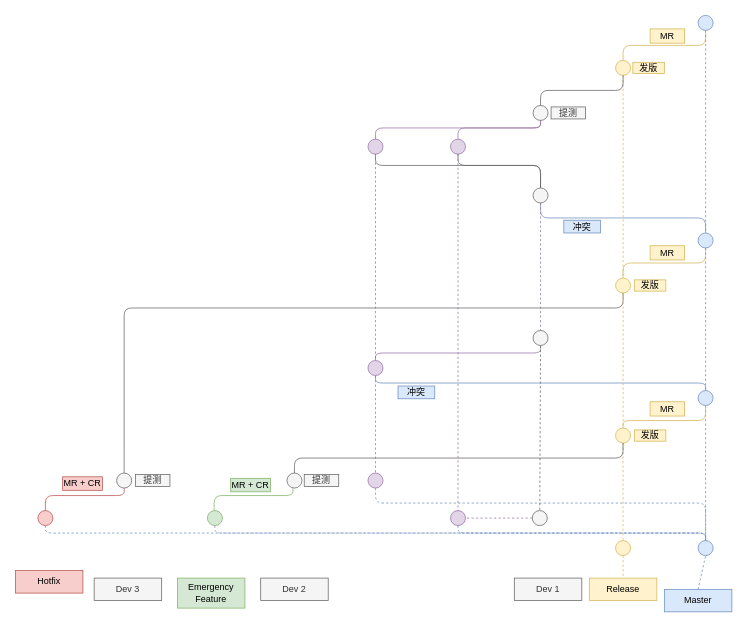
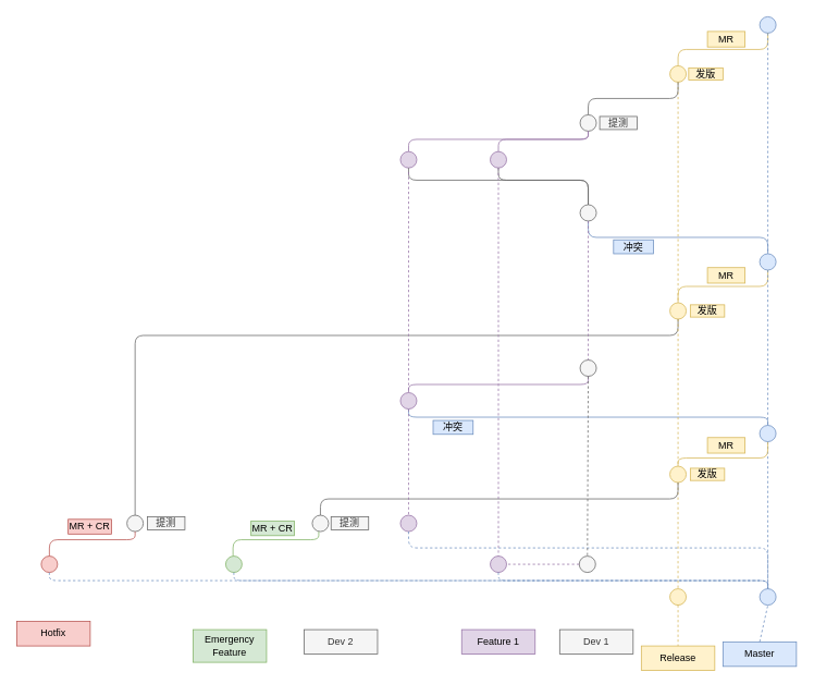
- <mxCell id="15" value="Dev 3" style="text;html=1;strokeColor=#666666;fillColor=#f5f5f5;align=center;verticalAlign=middle;whiteSpace=wrap;rounded=0;fontColor=#333333;" vertex="1" parent="1"><mxGeometry x="125" y="770" width="90" height="30" as="geometry" /></mxCell>
- <mxCell id="4" value="Dev 2" style="text;html=1;strokeColor=#666666;fillColor=#f5f5f5;align=center;verticalAlign=middle;whiteSpace=wrap;rounded=0;fontColor=#333333;" vertex="1" parent="1"><mxGeometry x="346.97" y="770" width="90" height="30" as="geometry" /></mxCell>
+ <mxCell id="4" value="Dev 2" style="text;html=1;strokeColor=#666666;fillColor=#f5f5f5;align=center;verticalAlign=middle;whiteSpace=wrap;rounded=0;fontColor=#333333;" vertex="1" parent="1"><mxGeometry x="371.97" y="770" width="90" height="30" as="geometry" /></mxCell>
+ <mxCell id="3" value="Feature 1" style="text;html=1;strokeColor=#9673a6;fillColor=#e1d5e7;align=center;verticalAlign=middle;whiteSpace=wrap;rounded=0;" vertex="1" parent="1"><mxGeometry x="564.97" y="770" width="90" height="30" as="geometry" /></mxCell>
- <mxCell id="8" value="Release" style="text;html=1;strokeColor=#d6b656;fillColor=#fff2cc;align=center;verticalAlign=middle;whiteSpace=wrap;rounded=0;" vertex="1" parent="1"><mxGeometry x="785" y="770" width="90" height="30" as="geometry" /></mxCell>
+ <mxCell id="8" value="Release" style="text;html=1;strokeColor=#d6b656;fillColor=#fff2cc;align=center;verticalAlign=middle;whiteSpace=wrap;rounded=0;" vertex="1" parent="1"><mxGeometry x="785" y="790" width="90" height="30" as="geometry" /></mxCell>
